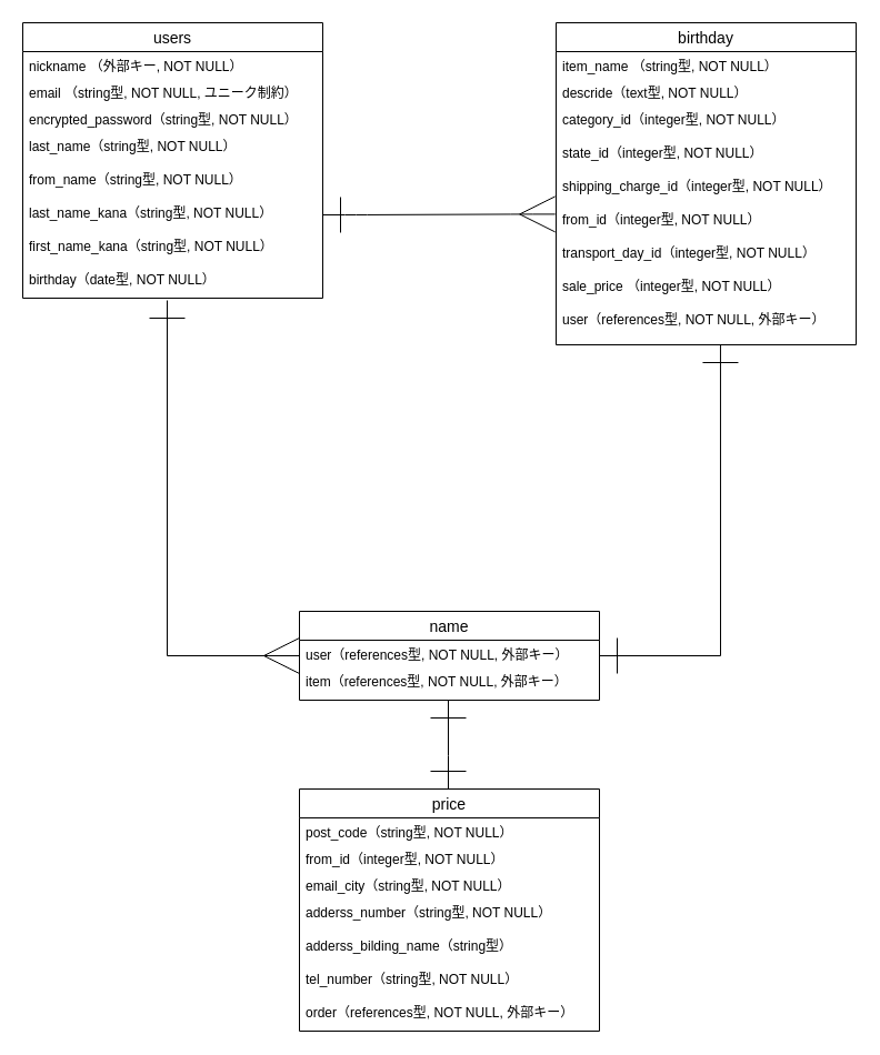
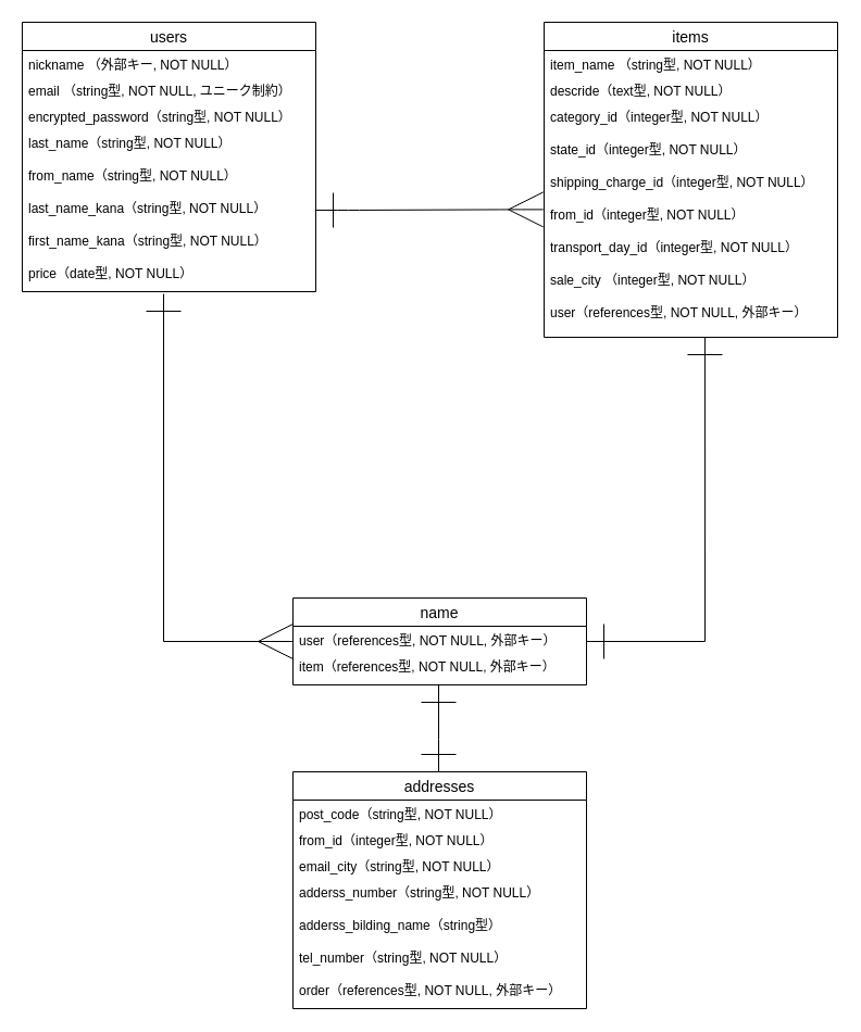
- <mxCell id="11" value="birthday" style="swimlane;fontStyle=0;childLayout=stackLayout;horizontal=1;startSize=26;horizontalStack=0;resizeParent=1;resizeParentMax=0;resizeLast=0;collapsible=1;marginBottom=0;align=center;fontSize=14;" parent="1" vertex="1"><mxGeometry x="500" y="20" width="270" height="290" as="geometry" /></mxCell>
+ <mxCell id="11" value="items" style="swimlane;fontStyle=0;childLayout=stackLayout;horizontal=1;startSize=26;horizontalStack=0;resizeParent=1;resizeParentMax=0;resizeLast=0;collapsible=1;marginBottom=0;align=center;fontSize=14;" parent="1" vertex="1"><mxGeometry x="500" y="20" width="270" height="290" as="geometry" /></mxCell>
- <mxCell id="10" value="birthday（date型, NOT NULL） " style="text;strokeColor=none;fillColor=none;spacingLeft=4;spacingRight=4;overflow=hidden;rotatable=0;points=[[0,0.5],[1,0.5]];portConstraint=eastwest;fontSize=12;" parent="2" vertex="1"><mxGeometry y="218" width="270" height="30" as="geometry" /></mxCell>
+ <mxCell id="10" value="price（date型, NOT NULL） " style="text;strokeColor=none;fillColor=none;spacingLeft=4;spacingRight=4;overflow=hidden;rotatable=0;points=[[0,0.5],[1,0.5]];portConstraint=eastwest;fontSize=12;" parent="2" vertex="1"><mxGeometry y="218" width="270" height="30" as="geometry" /></mxCell>
- <mxCell id="19" value="sale_price （integer型, NOT NULL） " style="text;strokeColor=none;fillColor=none;spacingLeft=4;spacingRight=4;overflow=hidden;rotatable=0;points=[[0,0.5],[1,0.5]];portConstraint=eastwest;fontSize=12;" parent="11" vertex="1"><mxGeometry y="224" width="270" height="30" as="geometry" /></mxCell>
+ <mxCell id="19" value="sale_city （integer型, NOT NULL） " style="text;strokeColor=none;fillColor=none;spacingLeft=4;spacingRight=4;overflow=hidden;rotatable=0;points=[[0,0.5],[1,0.5]];portConstraint=eastwest;fontSize=12;" parent="11" vertex="1"><mxGeometry y="224" width="270" height="30" as="geometry" /></mxCell>
- <mxCell id="27" value="price" style="swimlane;fontStyle=0;childLayout=stackLayout;horizontal=1;startSize=26;horizontalStack=0;resizeParent=1;resizeParentMax=0;resizeLast=0;collapsible=1;marginBottom=0;align=center;fontSize=14;" parent="1" vertex="1"><mxGeometry x="269" y="710" width="270" height="218" as="geometry" /></mxCell>
+ <mxCell id="27" value="addresses" style="swimlane;fontStyle=0;childLayout=stackLayout;horizontal=1;startSize=26;horizontalStack=0;resizeParent=1;resizeParentMax=0;resizeLast=0;collapsible=1;marginBottom=0;align=center;fontSize=14;" parent="1" vertex="1"><mxGeometry x="269" y="710" width="270" height="218" as="geometry" /></mxCell>
